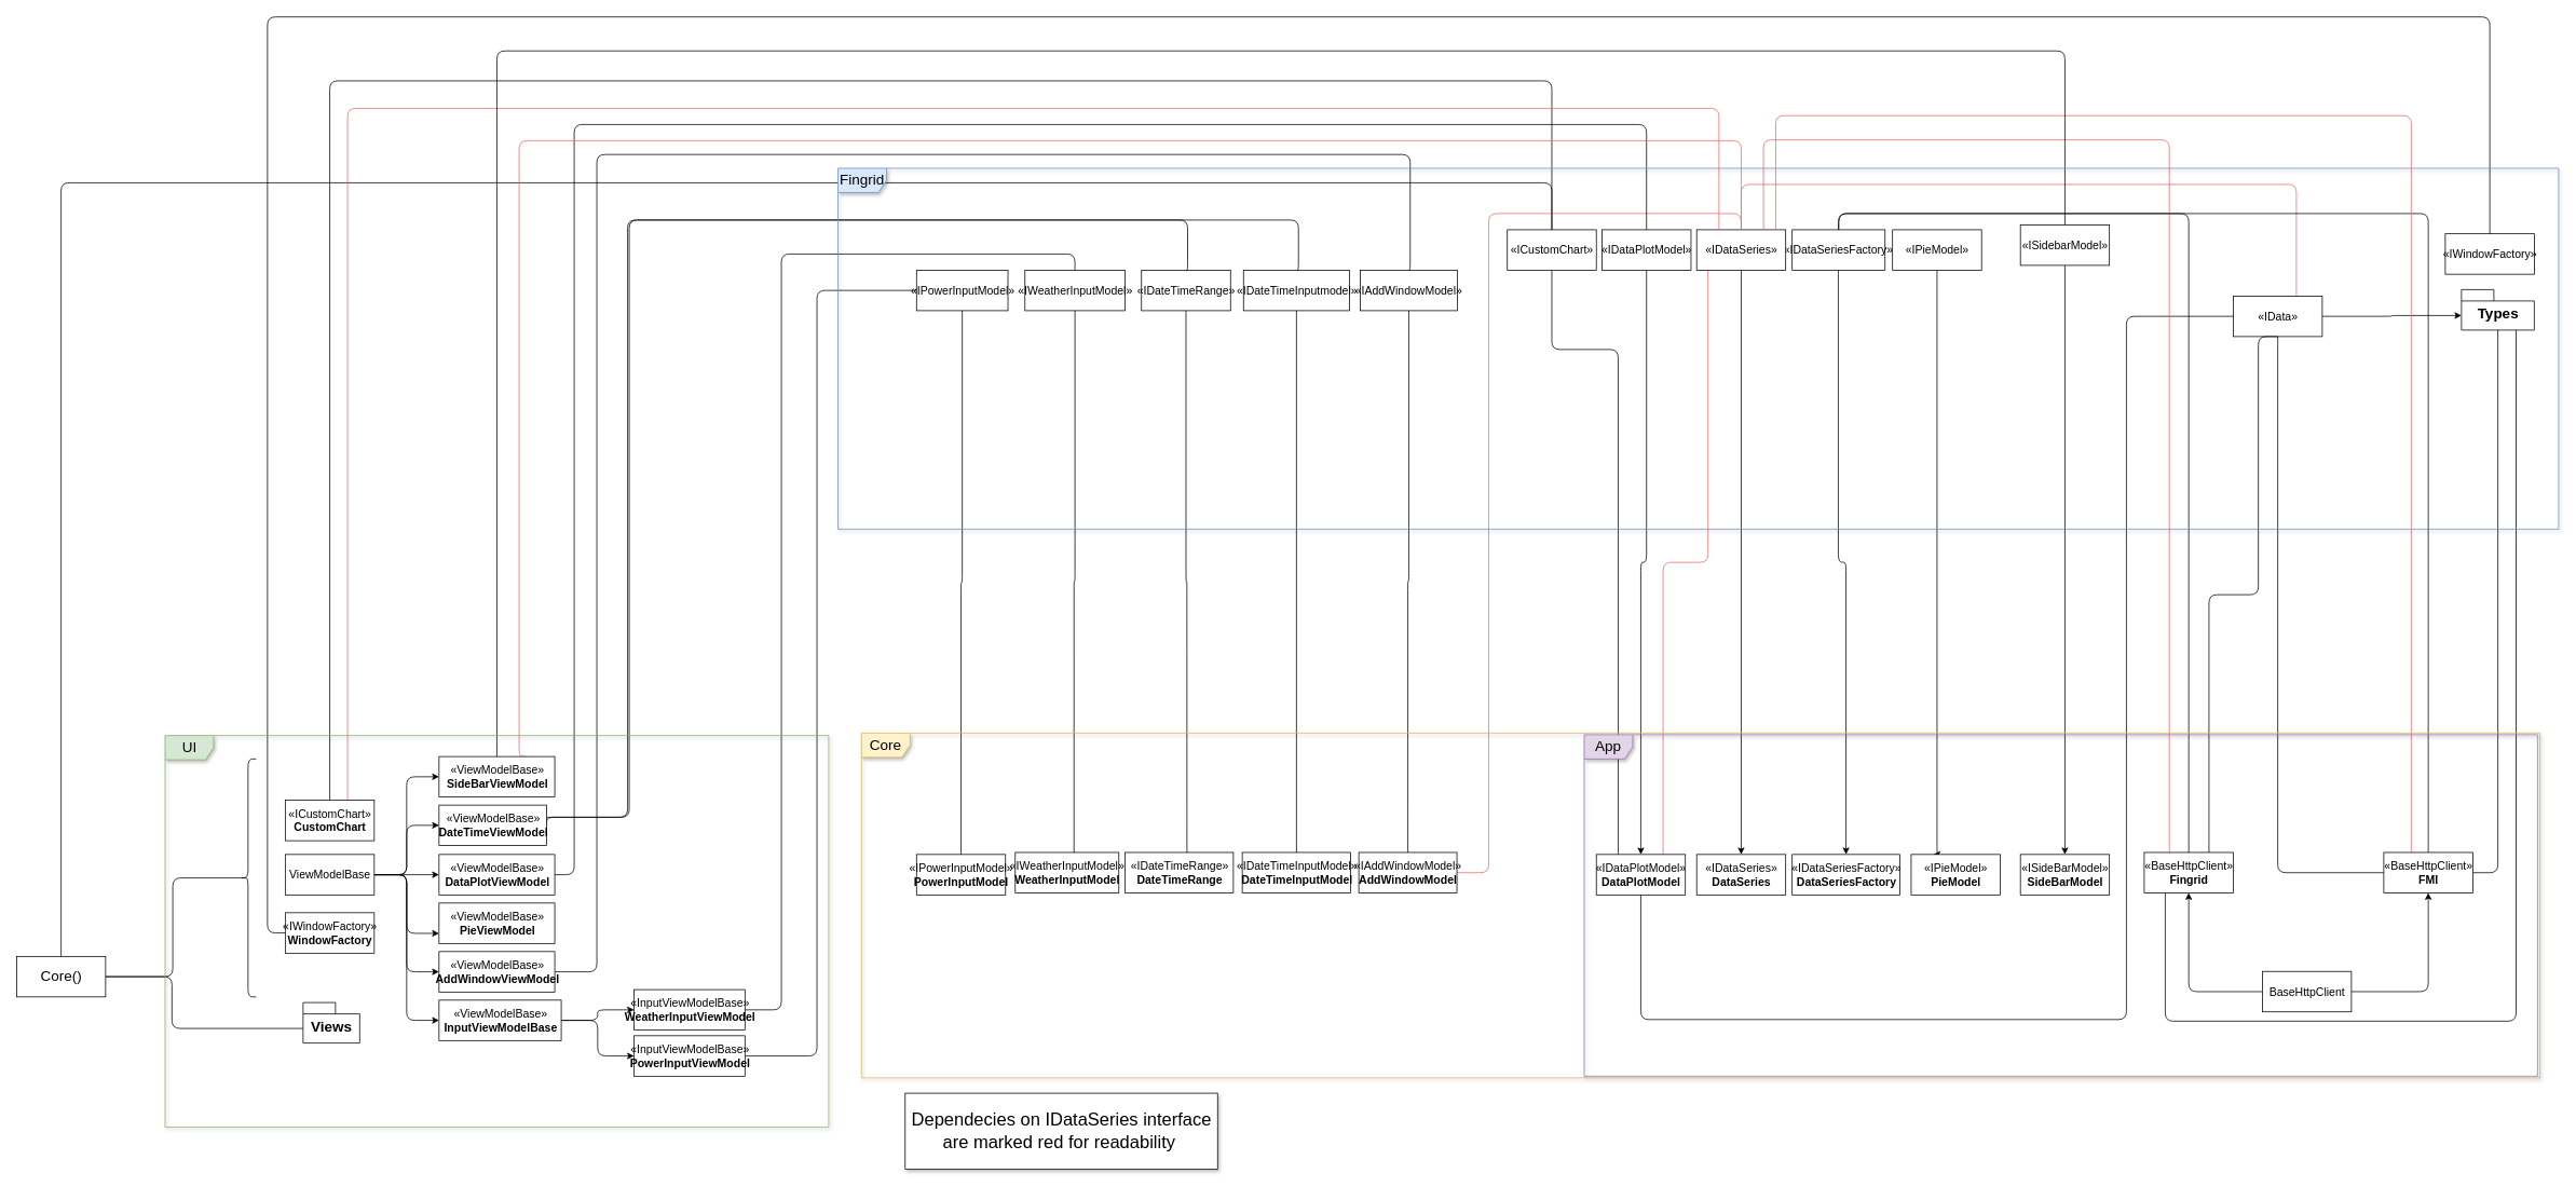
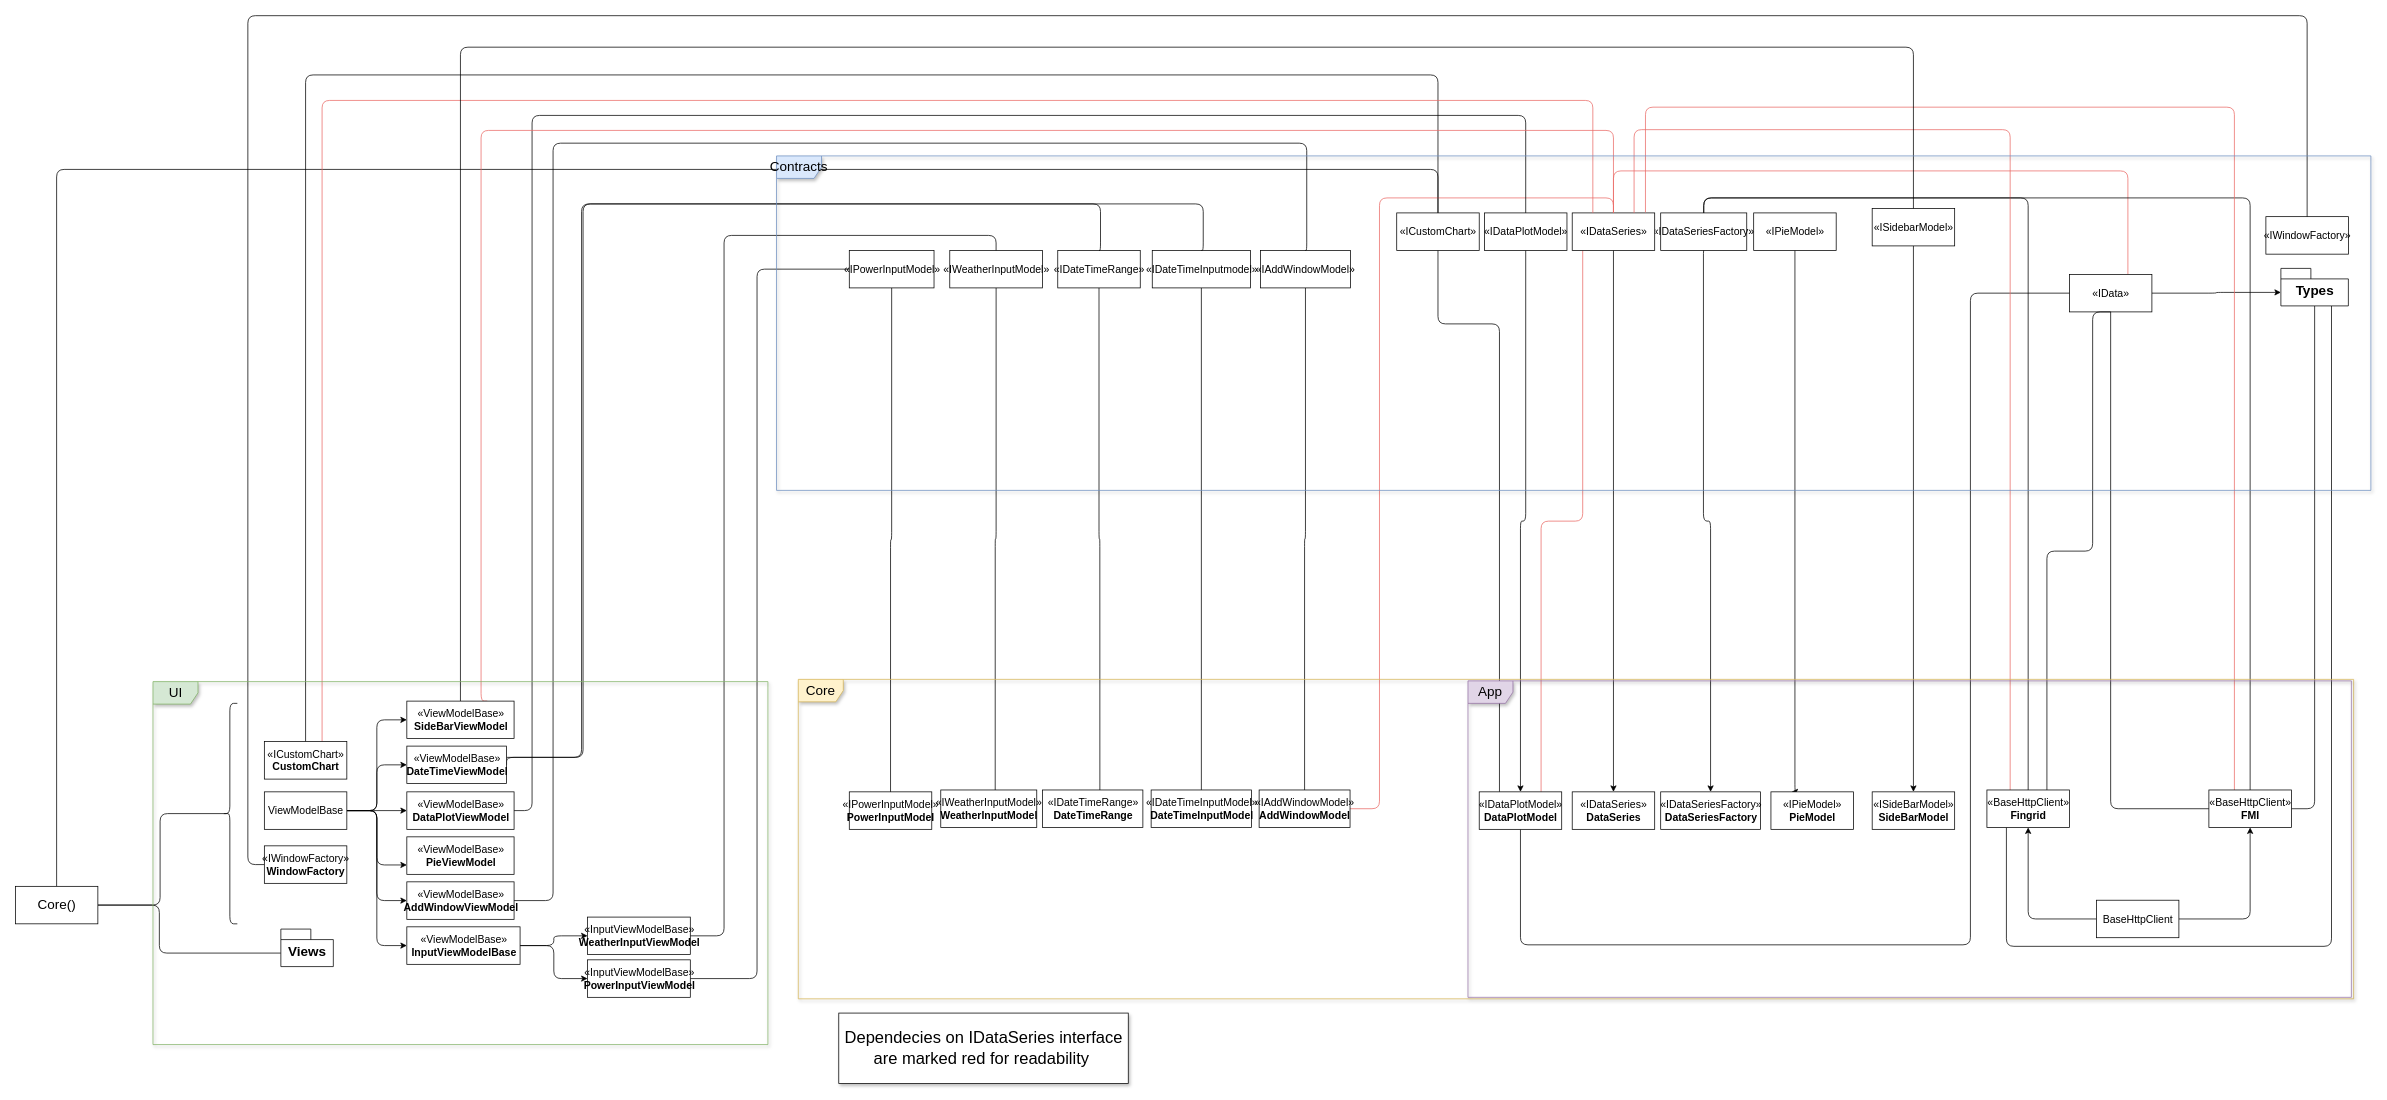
- <mxCell id="94" value="Fingrid" style="shape=umlFrame;whiteSpace=wrap;html=1;fontSize=18;fillColor=#dae8fc;strokeColor=#6c8ebf;shadow=1;" vertex="1" parent="1"><mxGeometry x="1035" y="207" width="2126" height="446" as="geometry" /></mxCell>
+ <mxCell id="94" value="Contracts" style="shape=umlFrame;whiteSpace=wrap;html=1;fontSize=18;fillColor=#dae8fc;strokeColor=#6c8ebf;shadow=1;" vertex="1" parent="1"><mxGeometry x="1035" y="207" width="2126" height="446" as="geometry" /></mxCell>
